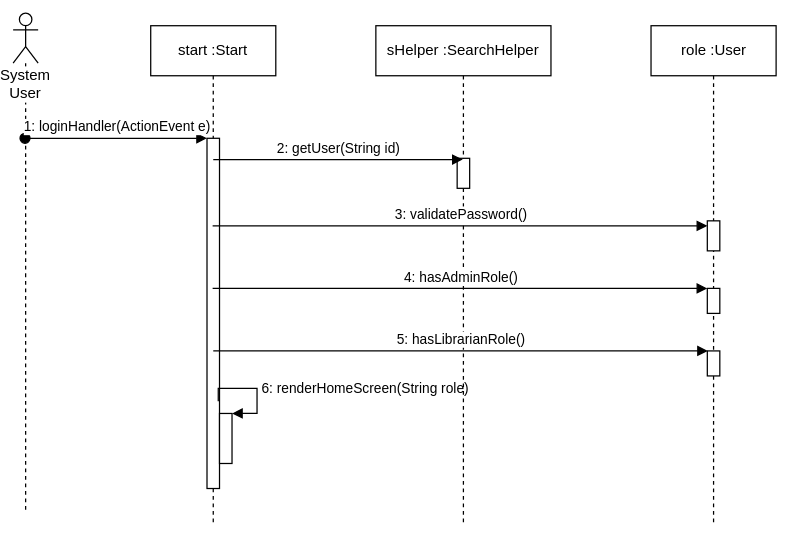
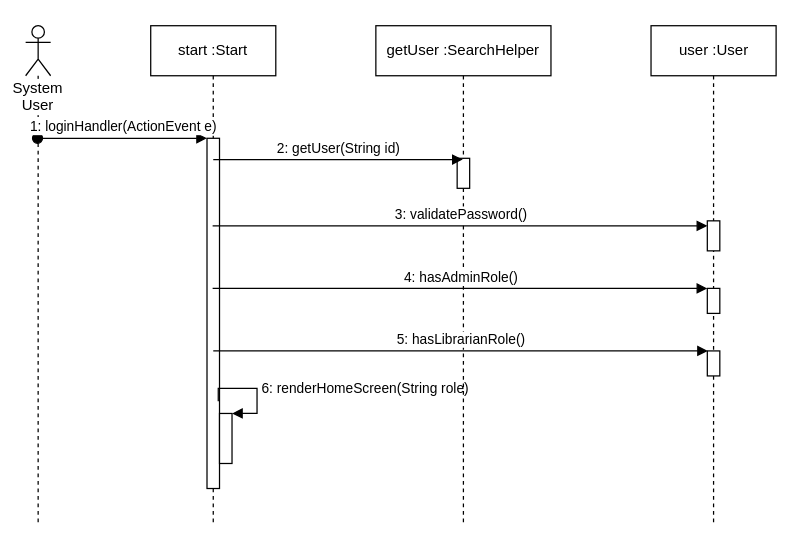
- <mxCell id="7" value="sHelper :SearchHelper&lt;br&gt;" style="shape=umlLifeline;perimeter=lifelinePerimeter;whiteSpace=wrap;html=1;container=1;collapsible=0;recursiveResize=0;outlineConnect=0;" vertex="1" parent="1"><mxGeometry x="300" y="20" width="140" height="400" as="geometry" /></mxCell>
+ <mxCell id="7" value="getUser :SearchHelper&lt;br&gt;" style="shape=umlLifeline;perimeter=lifelinePerimeter;whiteSpace=wrap;html=1;container=1;collapsible=0;recursiveResize=0;outlineConnect=0;" vertex="1" parent="1"><mxGeometry x="300" y="20" width="140" height="400" as="geometry" /></mxCell>
- <mxCell id="11" value="role :User" style="html=1;points=[];perimeter=orthogonalPerimeter;shape=umlLifeline;participant=label;fontFamily=Helvetica;fontSize=12;fontColor=#000000;align=center;strokeColor=#000000;fillColor=#ffffff;recursiveResize=0;container=1;collapsible=0;" vertex="1" parent="1"><mxGeometry x="520" y="20" width="100" height="400" as="geometry" /></mxCell>
+ <mxCell id="11" value="user :User" style="html=1;points=[];perimeter=orthogonalPerimeter;shape=umlLifeline;participant=label;fontFamily=Helvetica;fontSize=12;fontColor=#000000;align=center;strokeColor=#000000;fillColor=#ffffff;recursiveResize=0;container=1;collapsible=0;" vertex="1" parent="1"><mxGeometry x="520" y="20" width="100" height="400" as="geometry" /></mxCell>
- <mxCell id="2" value="System User" style="shape=umlLifeline;participant=umlActor;perimeter=lifelinePerimeter;whiteSpace=wrap;html=1;container=1;collapsible=0;recursiveResize=0;verticalAlign=top;spacingTop=36;labelBackgroundColor=#ffffff;outlineConnect=0;" vertex="1" parent="1"><mxGeometry x="10" y="10" width="20" height="400" as="geometry" /></mxCell>
+ <mxCell id="2" value="System User" style="shape=umlLifeline;participant=umlActor;perimeter=lifelinePerimeter;whiteSpace=wrap;html=1;container=1;collapsible=0;recursiveResize=0;verticalAlign=top;spacingTop=36;labelBackgroundColor=#ffffff;outlineConnect=0;" vertex="1" parent="1"><mxGeometry x="20" y="20" width="20" height="400" as="geometry" /></mxCell>
